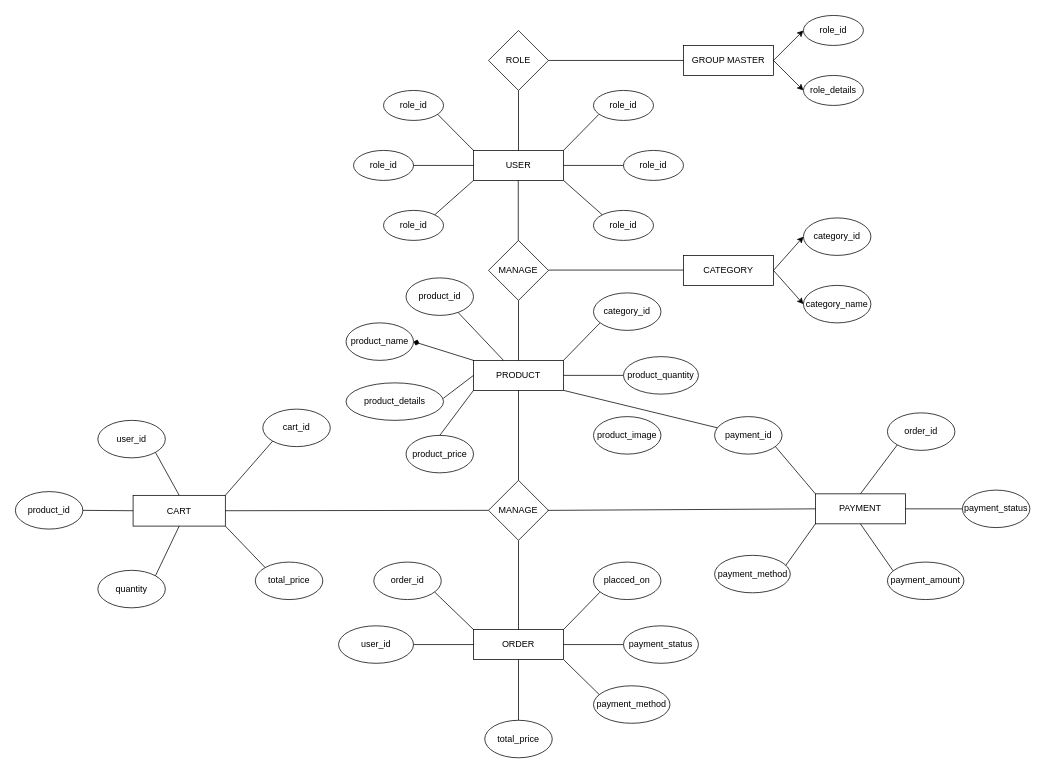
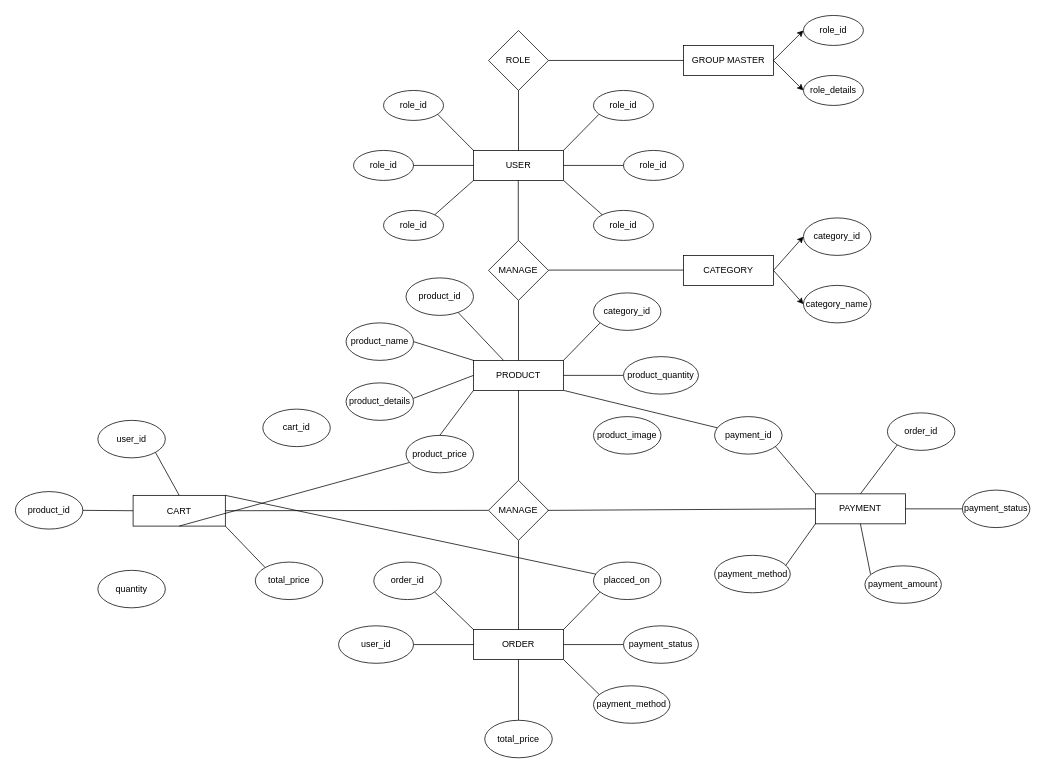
- <mxCell id="27" value="" style="endArrow=diamond;html=1;rounded=0;exitX=0;exitY=0;exitDx=0;exitDy=0;entryX=1;entryY=0.5;entryDx=0;entryDy=0;" edge="1" parent="1" source="24" target="41"><mxGeometry width="50" height="50" relative="1" as="geometry"><mxPoint x="641" y="490" as="sourcePoint" /><mxPoint x="551" y="490" as="targetPoint" /></mxGeometry></mxCell>
+ <mxCell id="27" value="" style="endArrow=none;html=1;rounded=0;exitX=0;exitY=0;exitDx=0;exitDy=0;entryX=1;entryY=0.5;entryDx=0;entryDy=0;" edge="1" parent="1" source="24" target="41"><mxGeometry width="50" height="50" relative="1" as="geometry"><mxPoint x="641" y="490" as="sourcePoint" /><mxPoint x="551" y="490" as="targetPoint" /></mxGeometry></mxCell>
- <mxCell id="43" value="product_details" style="ellipse;whiteSpace=wrap;html=1;" vertex="1" parent="1"><mxGeometry x="461" y="510" width="130" height="50" as="geometry" /></mxCell>
+ <mxCell id="43" value="product_details" style="ellipse;whiteSpace=wrap;html=1;" vertex="1" parent="1"><mxGeometry x="461" y="510" width="90" height="50" as="geometry" /></mxCell>
- <mxCell id="82" value="" style="endArrow=none;html=1;rounded=0;exitX=1;exitY=0;exitDx=0;exitDy=0;entryX=0;entryY=1;entryDx=0;entryDy=0;" edge="1" parent="1" source="75" target="77"><mxGeometry width="50" height="50" relative="1" as="geometry"><mxPoint x="311" y="651" as="sourcePoint" /><mxPoint x="259" y="601" as="targetPoint" /></mxGeometry></mxCell>
+ <mxCell id="82" value="" style="endArrow=none;html=1;rounded=0;exitX=1;exitY=0;exitDx=0;exitDy=0;" edge="1" parent="1" source="75" target="53"><mxGeometry width="50" height="50" relative="1" as="geometry"><mxPoint x="311" y="651" as="sourcePoint" /><mxPoint x="259" y="601" as="targetPoint" /></mxGeometry></mxCell>
- <mxCell id="84" value="" style="endArrow=none;html=1;rounded=0;entryX=1;entryY=0;entryDx=0;entryDy=0;exitX=0.5;exitY=1;exitDx=0;exitDy=0;" edge="1" parent="1" source="75" target="81"><mxGeometry width="50" height="50" relative="1" as="geometry"><mxPoint x="247" y="711" as="sourcePoint" /><mxPoint x="282" y="777" as="targetPoint" /></mxGeometry></mxCell>
+ <mxCell id="84" value="" style="endArrow=none;html=1;rounded=0;exitX=0.5;exitY=1;exitDx=0;exitDy=0;" edge="1" parent="1" source="75" target="44"><mxGeometry width="50" height="50" relative="1" as="geometry"><mxPoint x="247" y="711" as="sourcePoint" /><mxPoint x="282" y="777" as="targetPoint" /></mxGeometry></mxCell>
- <mxCell id="67" value="payment_amount" style="ellipse;whiteSpace=wrap;html=1;" vertex="1" parent="1"><mxGeometry x="1183" y="749" width="102" height="50" as="geometry" /></mxCell>
+ <mxCell id="67" value="payment_amount" style="ellipse;whiteSpace=wrap;html=1;" vertex="1" parent="1"><mxGeometry x="1153" y="754" width="102" height="50" as="geometry" /></mxCell>
